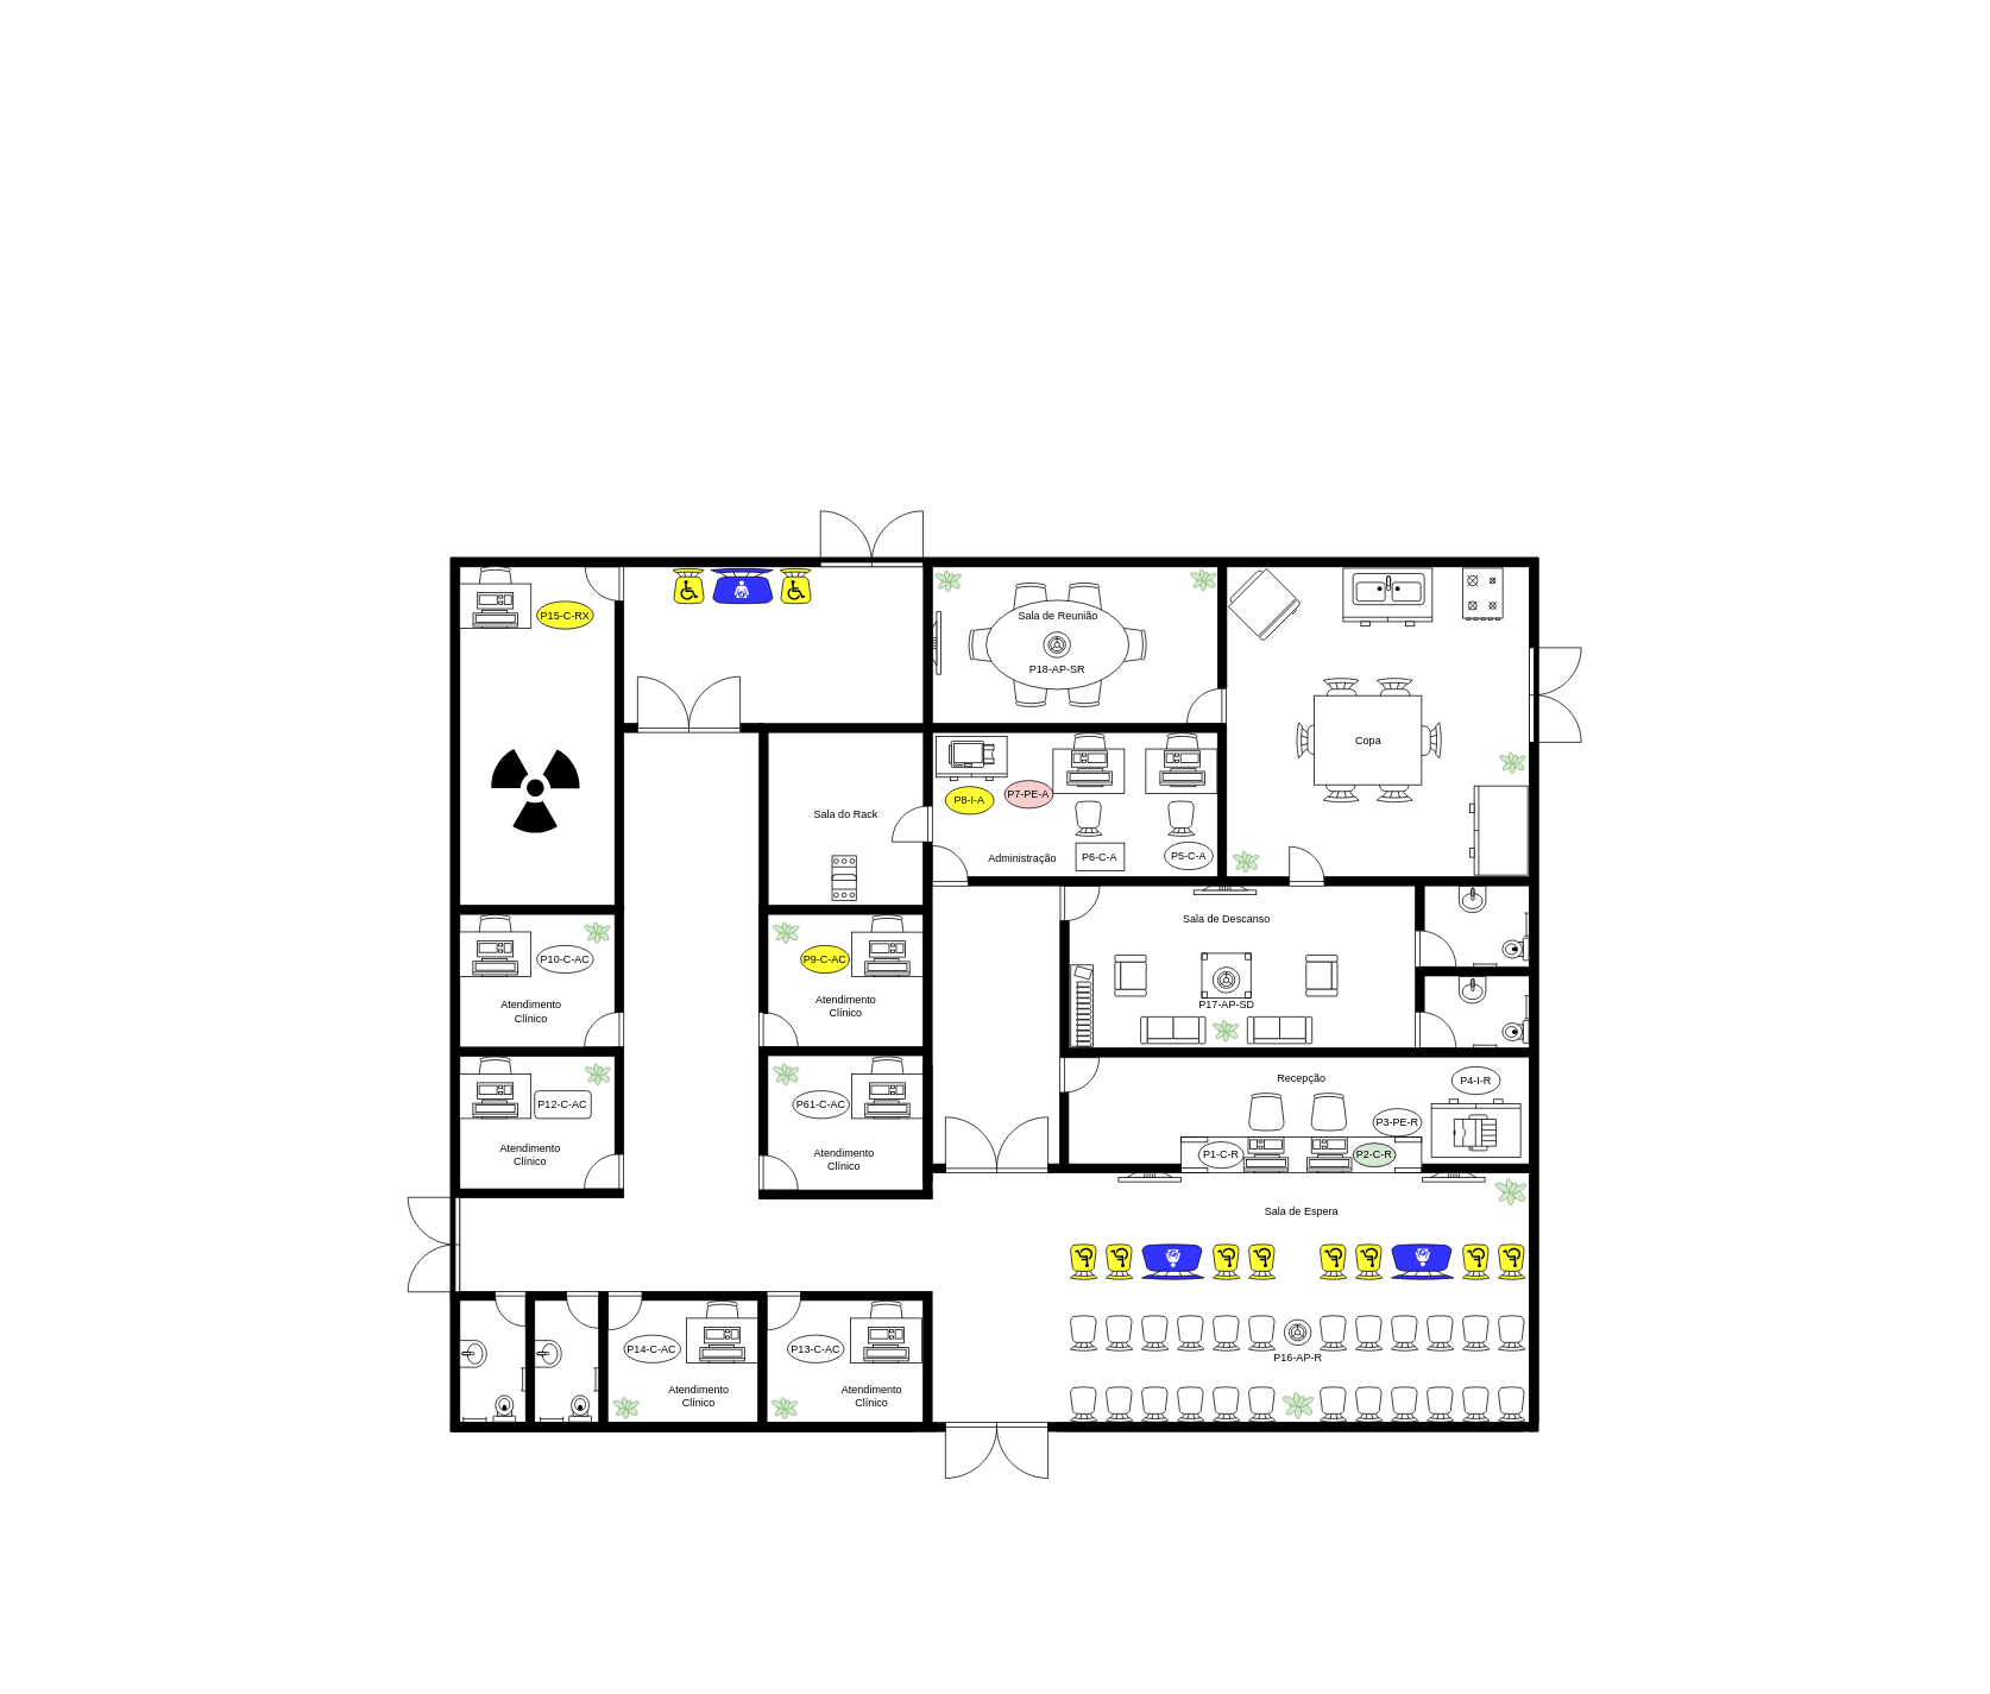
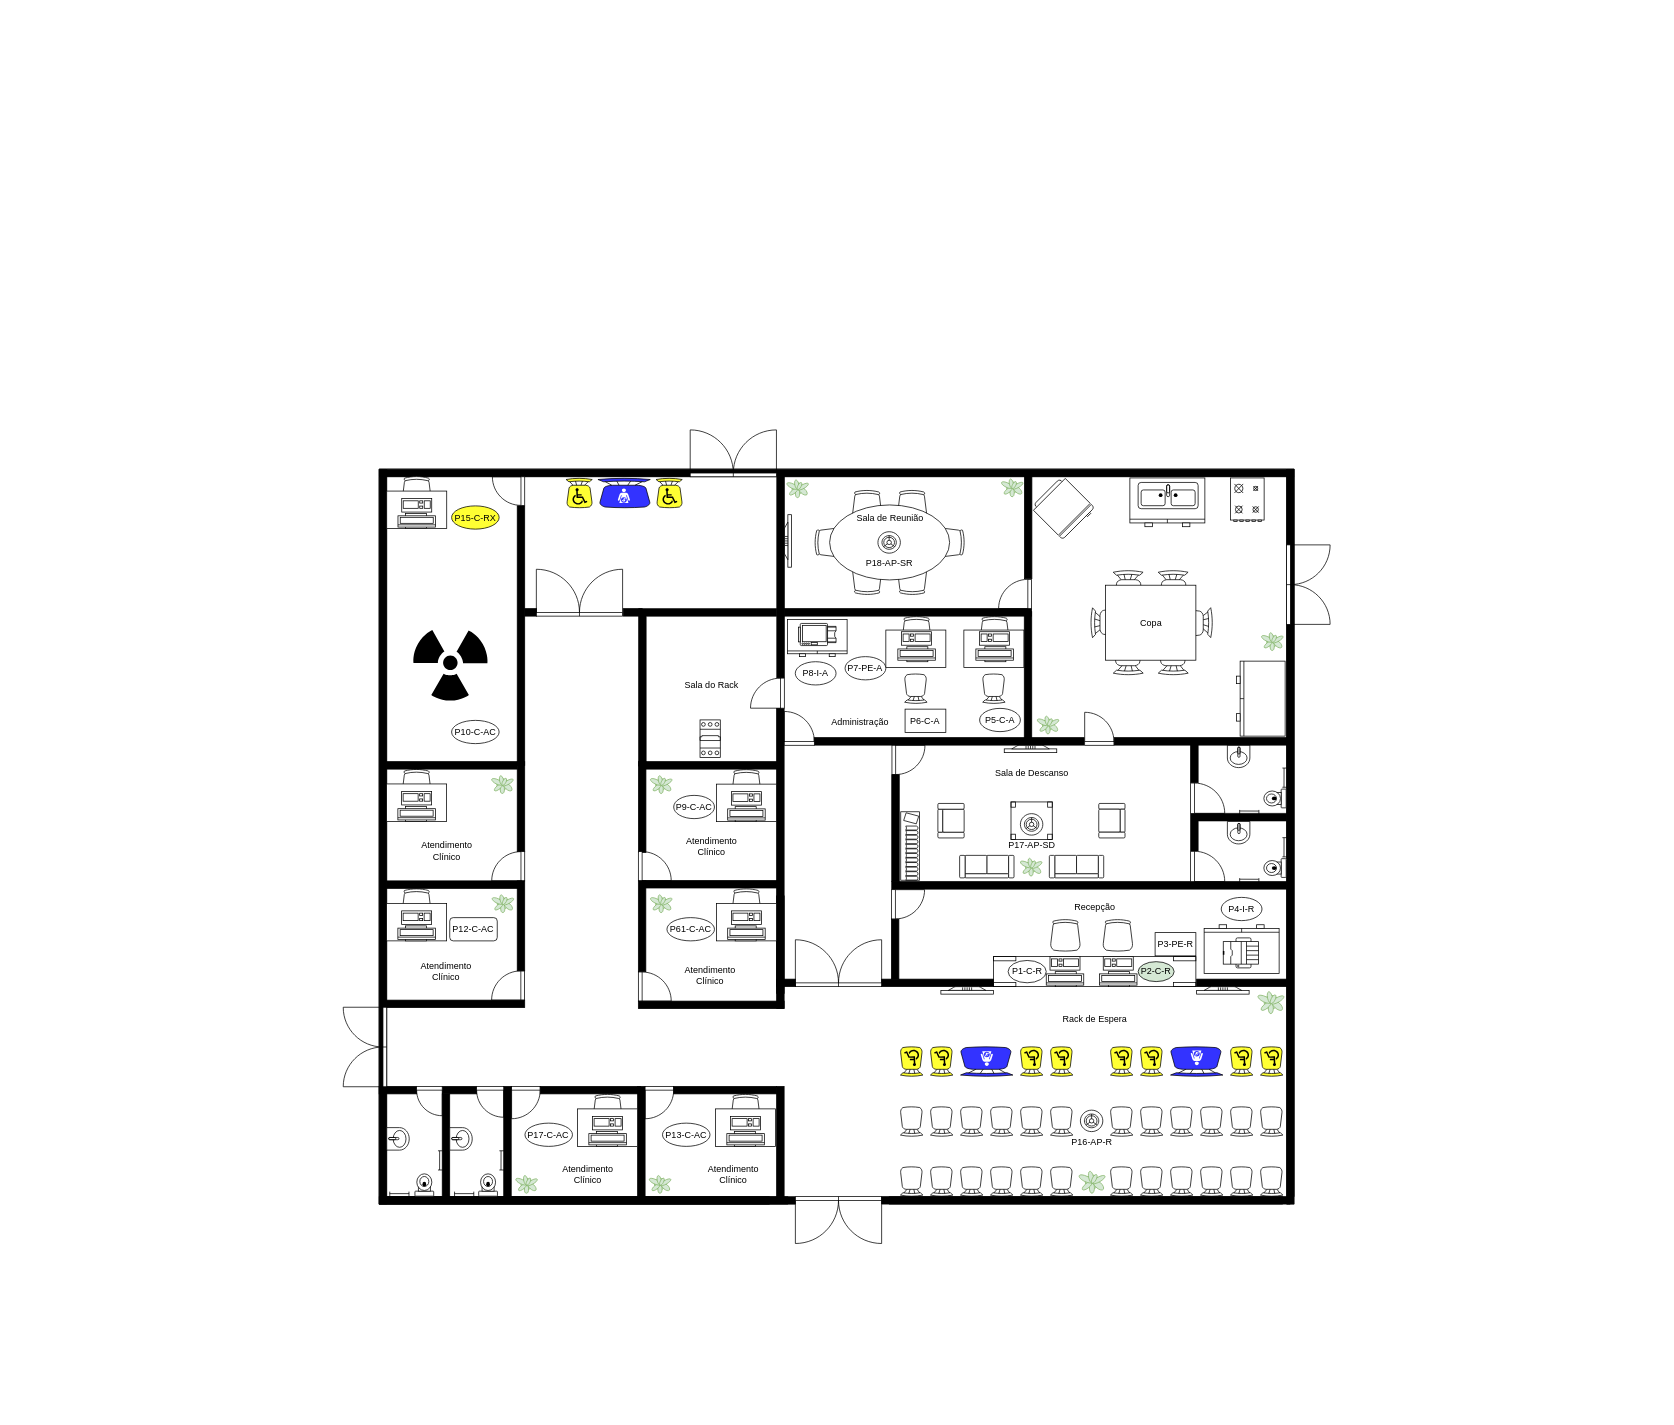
- <mxCell id="247" value="P7-PE&lt;span style=&quot;background-color: transparent; color: light-dark(rgb(0, 0, 0), rgb(255, 255, 255));&quot;&gt;-A&lt;/span&gt;" style="ellipse;whiteSpace=wrap;html=1;fillColor=#f8cecc;" vertex="1" parent="1"><mxGeometry x="1126.26" y="875" width="54.37" height="31" as="geometry" /></mxCell>
+ <mxCell id="247" value="P7-PE&lt;span style=&quot;background-color: transparent; color: light-dark(rgb(0, 0, 0), rgb(255, 255, 255));&quot;&gt;-A&lt;/span&gt;" style="ellipse;whiteSpace=wrap;html=1;" vertex="1" parent="1"><mxGeometry x="1126.26" y="875" width="54.37" height="31" as="geometry" /></mxCell>
- <mxCell id="248" value="P8-I&lt;span style=&quot;background-color: transparent; color: light-dark(rgb(0, 0, 0), rgb(255, 255, 255));&quot;&gt;-A&lt;/span&gt;" style="ellipse;whiteSpace=wrap;html=1;fillColor=#ffff33;" vertex="1" parent="1"><mxGeometry x="1059.87" y="881.79" width="54.37" height="31" as="geometry" /></mxCell>
+ <mxCell id="248" value="P8-I&lt;span style=&quot;background-color: transparent; color: light-dark(rgb(0, 0, 0), rgb(255, 255, 255));&quot;&gt;-A&lt;/span&gt;" style="ellipse;whiteSpace=wrap;html=1;" vertex="1" parent="1"><mxGeometry x="1059.87" y="881.79" width="54.37" height="31" as="geometry" /></mxCell>
- <mxCell id="250" value="P10-C&lt;span style=&quot;background-color: transparent; color: light-dark(rgb(0, 0, 0), rgb(255, 255, 255));&quot;&gt;-AC&lt;/span&gt;" style="ellipse;whiteSpace=wrap;html=1;" vertex="1" parent="1"><mxGeometry x="601.64" y="1060" width="63.36" height="31" as="geometry" /></mxCell>
+ <mxCell id="250" value="P10-C&lt;span style=&quot;background-color: transparent; color: light-dark(rgb(0, 0, 0), rgb(255, 255, 255));&quot;&gt;-AC&lt;/span&gt;" style="ellipse;whiteSpace=wrap;html=1;" vertex="1" parent="1"><mxGeometry x="601.64" y="960" width="63.36" height="31" as="geometry" /></mxCell>
- <mxCell id="249" value="P9-C&lt;span style=&quot;background-color: transparent; color: light-dark(rgb(0, 0, 0), rgb(255, 255, 255));&quot;&gt;-AC&lt;/span&gt;" style="ellipse;whiteSpace=wrap;html=1;fillColor=#ffff33;" vertex="1" parent="1"><mxGeometry x="897.76" y="1060" width="54.37" height="31" as="geometry" /></mxCell>
+ <mxCell id="249" value="P9-C&lt;span style=&quot;background-color: transparent; color: light-dark(rgb(0, 0, 0), rgb(255, 255, 255));&quot;&gt;-AC&lt;/span&gt;" style="ellipse;whiteSpace=wrap;html=1;" vertex="1" parent="1"><mxGeometry x="897.76" y="1060" width="54.37" height="31" as="geometry" /></mxCell>
- <mxCell id="242" value="P3-PE-R" style="ellipse;whiteSpace=wrap;html=1;" vertex="1" parent="1"><mxGeometry x="1539.63" y="1243" width="54.37" height="31" as="geometry" /></mxCell>
+ <mxCell id="242" value="P3-PE-R" style="whiteSpace=wrap;html=1;rounded=0;" vertex="1" parent="1"><mxGeometry x="1539.63" y="1243" width="54.37" height="31" as="geometry" /></mxCell>
- <mxCell id="238" value="Sala de Espera" style="text;html=1;align=center;verticalAlign=middle;resizable=0;points=[];autosize=1;strokeColor=none;fillColor=none;" parent="1" vertex="1"><mxGeometry x="1404" y="1344.32" width="110" height="30" as="geometry" /></mxCell>
+ <mxCell id="238" value="Rack de Espera" style="text;html=1;align=center;verticalAlign=middle;resizable=0;points=[];autosize=1;strokeColor=none;fillColor=none;" parent="1" vertex="1"><mxGeometry x="1404" y="1344.32" width="110" height="30" as="geometry" /></mxCell>
- <mxCell id="253" value="P14-C&lt;span style=&quot;background-color: transparent; color: light-dark(rgb(0, 0, 0), rgb(255, 255, 255));&quot;&gt;-AC&lt;/span&gt;" style="ellipse;whiteSpace=wrap;html=1;" vertex="1" parent="1"><mxGeometry x="699.45" y="1497.01" width="63.36" height="31" as="geometry" /></mxCell>
+ <mxCell id="253" value="P17-C&lt;span style=&quot;background-color: transparent; color: light-dark(rgb(0, 0, 0), rgb(255, 255, 255));&quot;&gt;-AC&lt;/span&gt;" style="ellipse;whiteSpace=wrap;html=1;" vertex="1" parent="1"><mxGeometry x="699.45" y="1497.01" width="63.36" height="31" as="geometry" /></mxCell>
